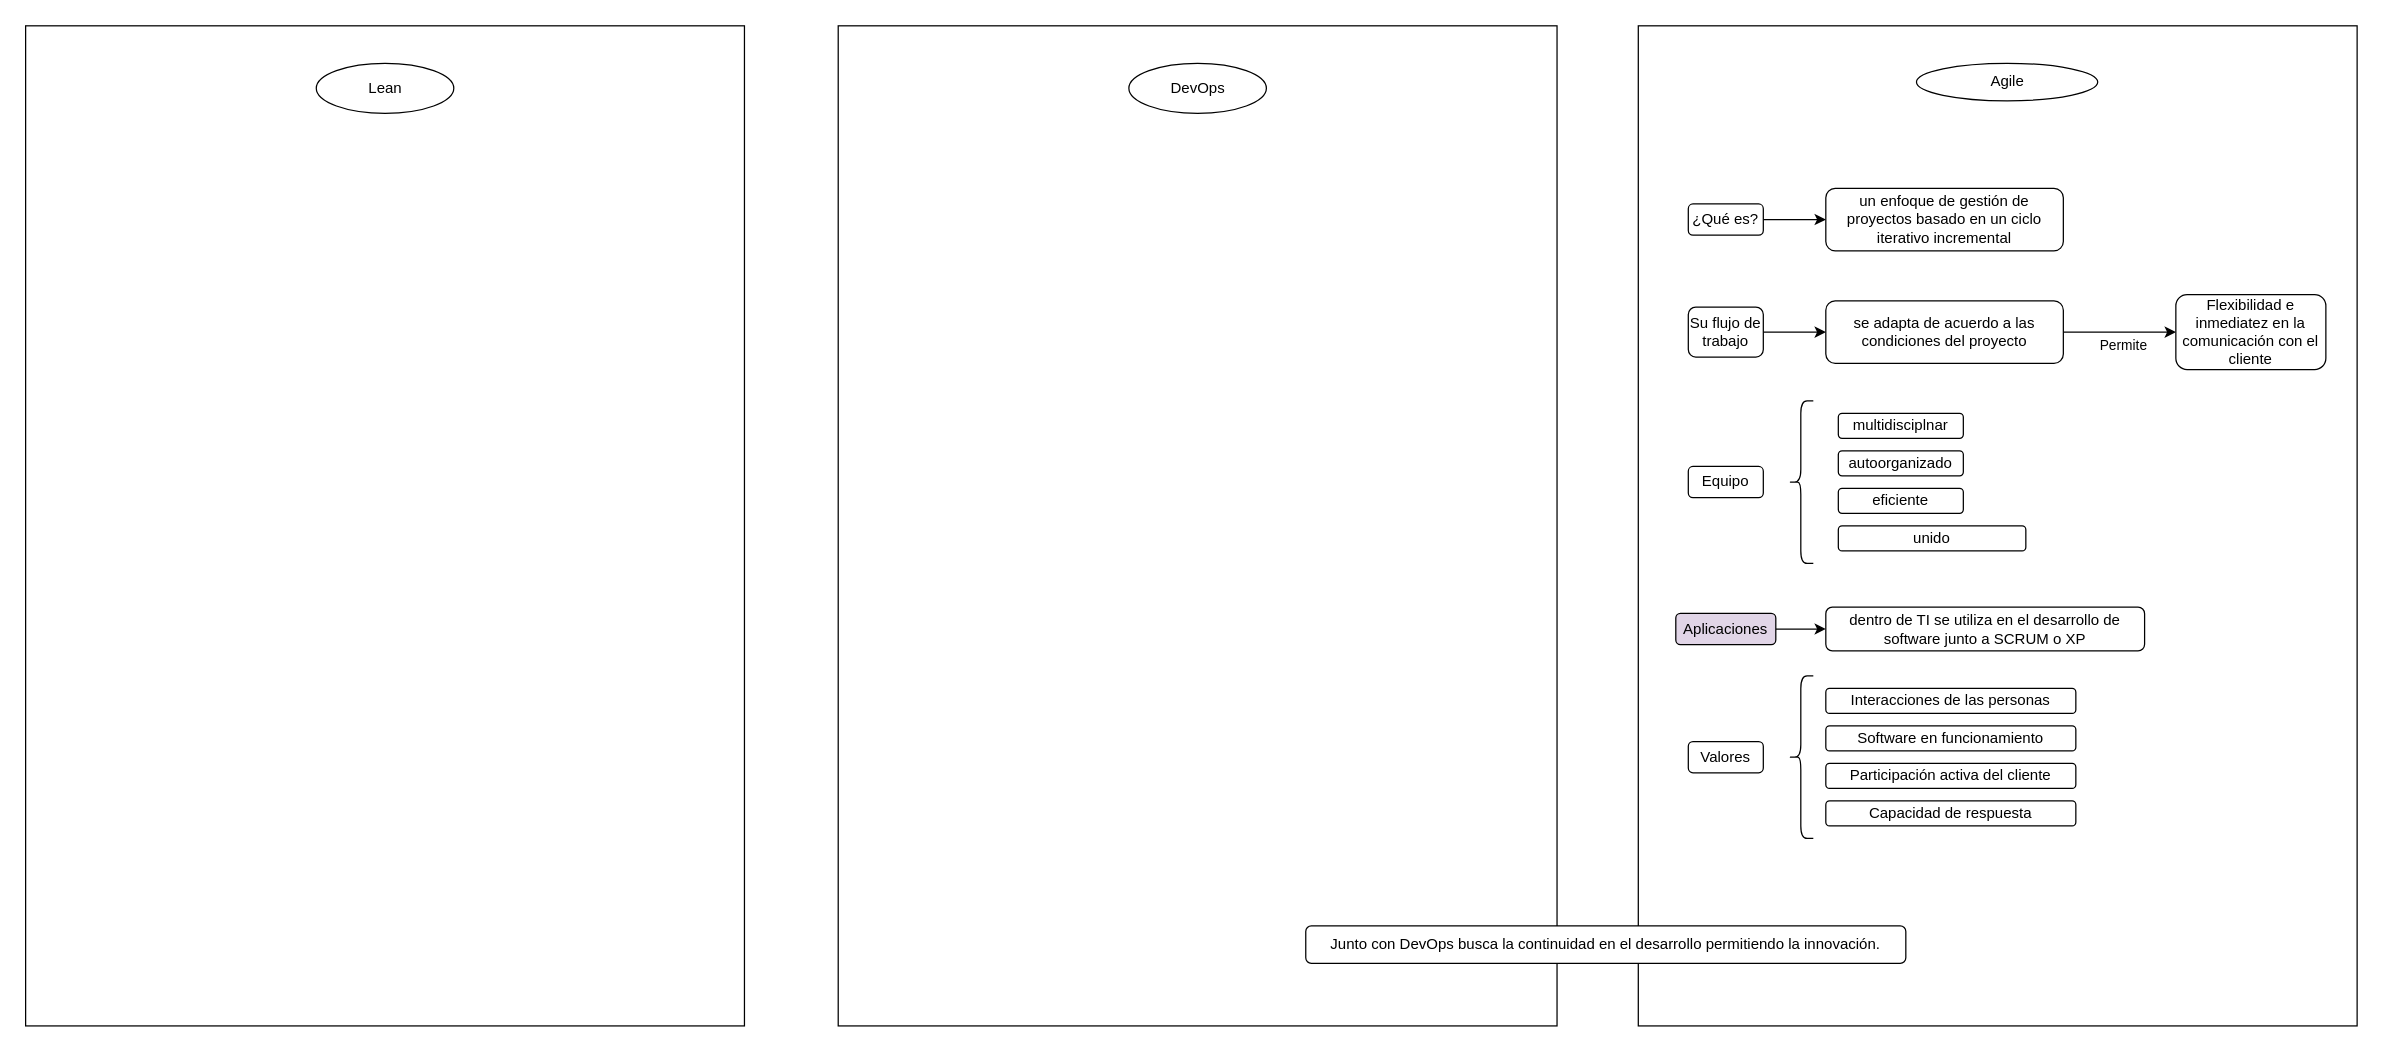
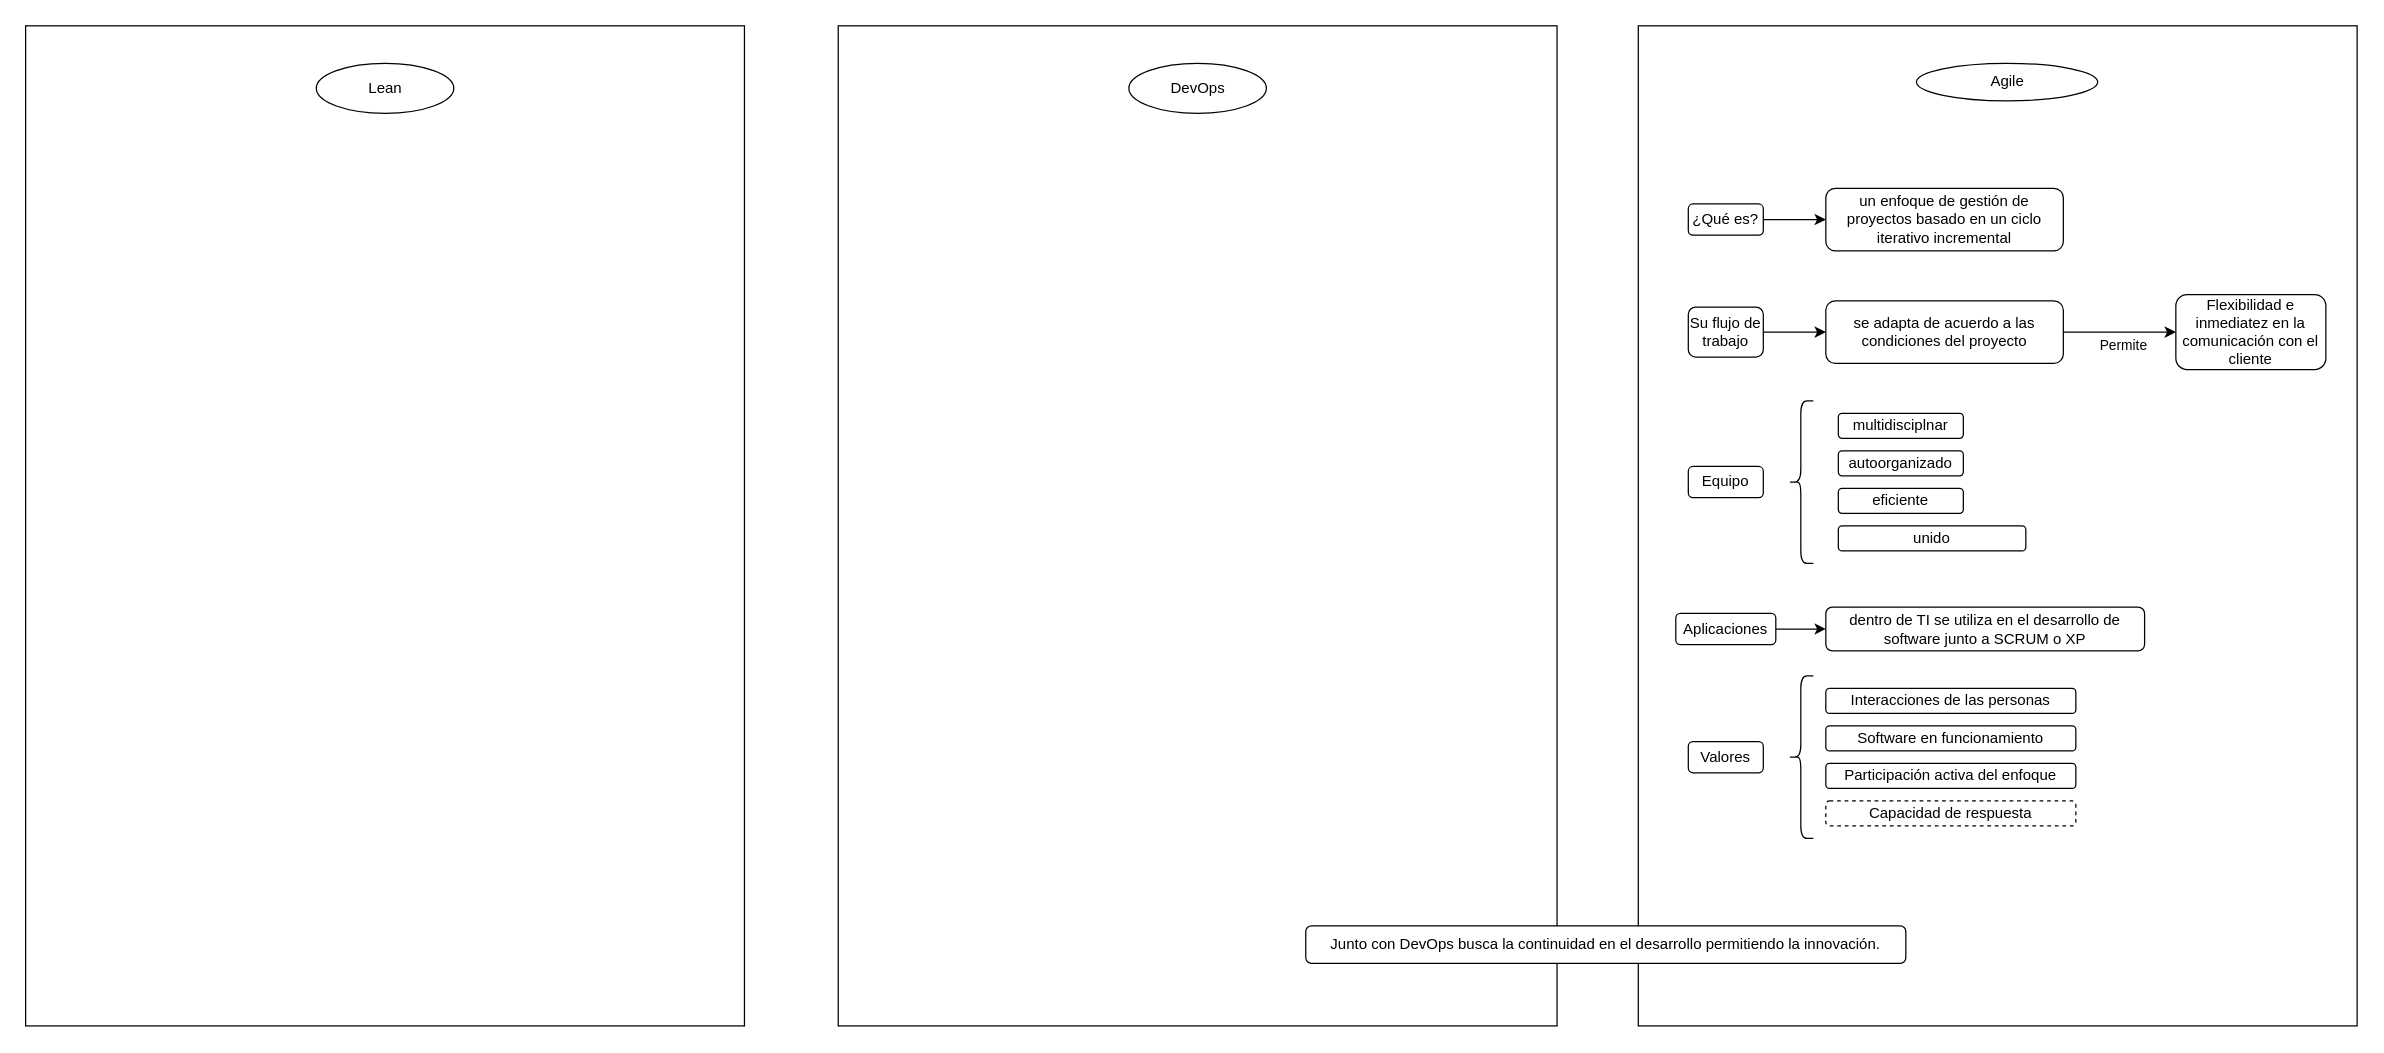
- <mxCell id="24" value="Aplicaciones" style="rounded=1;whiteSpace=wrap;html=1;fillColor=#e1d5e7;" vertex="1" parent="1"><mxGeometry x="1340" y="490" width="80" height="25" as="geometry" /></mxCell>
+ <mxCell id="24" value="Aplicaciones" style="rounded=1;whiteSpace=wrap;html=1;" vertex="1" parent="1"><mxGeometry x="1340" y="490" width="80" height="25" as="geometry" /></mxCell>
- <mxCell id="30" value="Participación activa del cliente" style="rounded=1;whiteSpace=wrap;html=1;" vertex="1" parent="1"><mxGeometry x="1460" y="610" width="200" height="20" as="geometry" /></mxCell>
+ <mxCell id="30" value="Participación activa del enfoque" style="rounded=1;whiteSpace=wrap;html=1;" vertex="1" parent="1"><mxGeometry x="1460" y="610" width="200" height="20" as="geometry" /></mxCell>
- <mxCell id="31" value="Capacidad de respuesta" style="rounded=1;whiteSpace=wrap;html=1;" vertex="1" parent="1"><mxGeometry x="1460" y="640" width="200" height="20" as="geometry" /></mxCell>
+ <mxCell id="31" value="Capacidad de respuesta" style="rounded=1;whiteSpace=wrap;html=1;dashed=1;" vertex="1" parent="1"><mxGeometry x="1460" y="640" width="200" height="20" as="geometry" /></mxCell>
